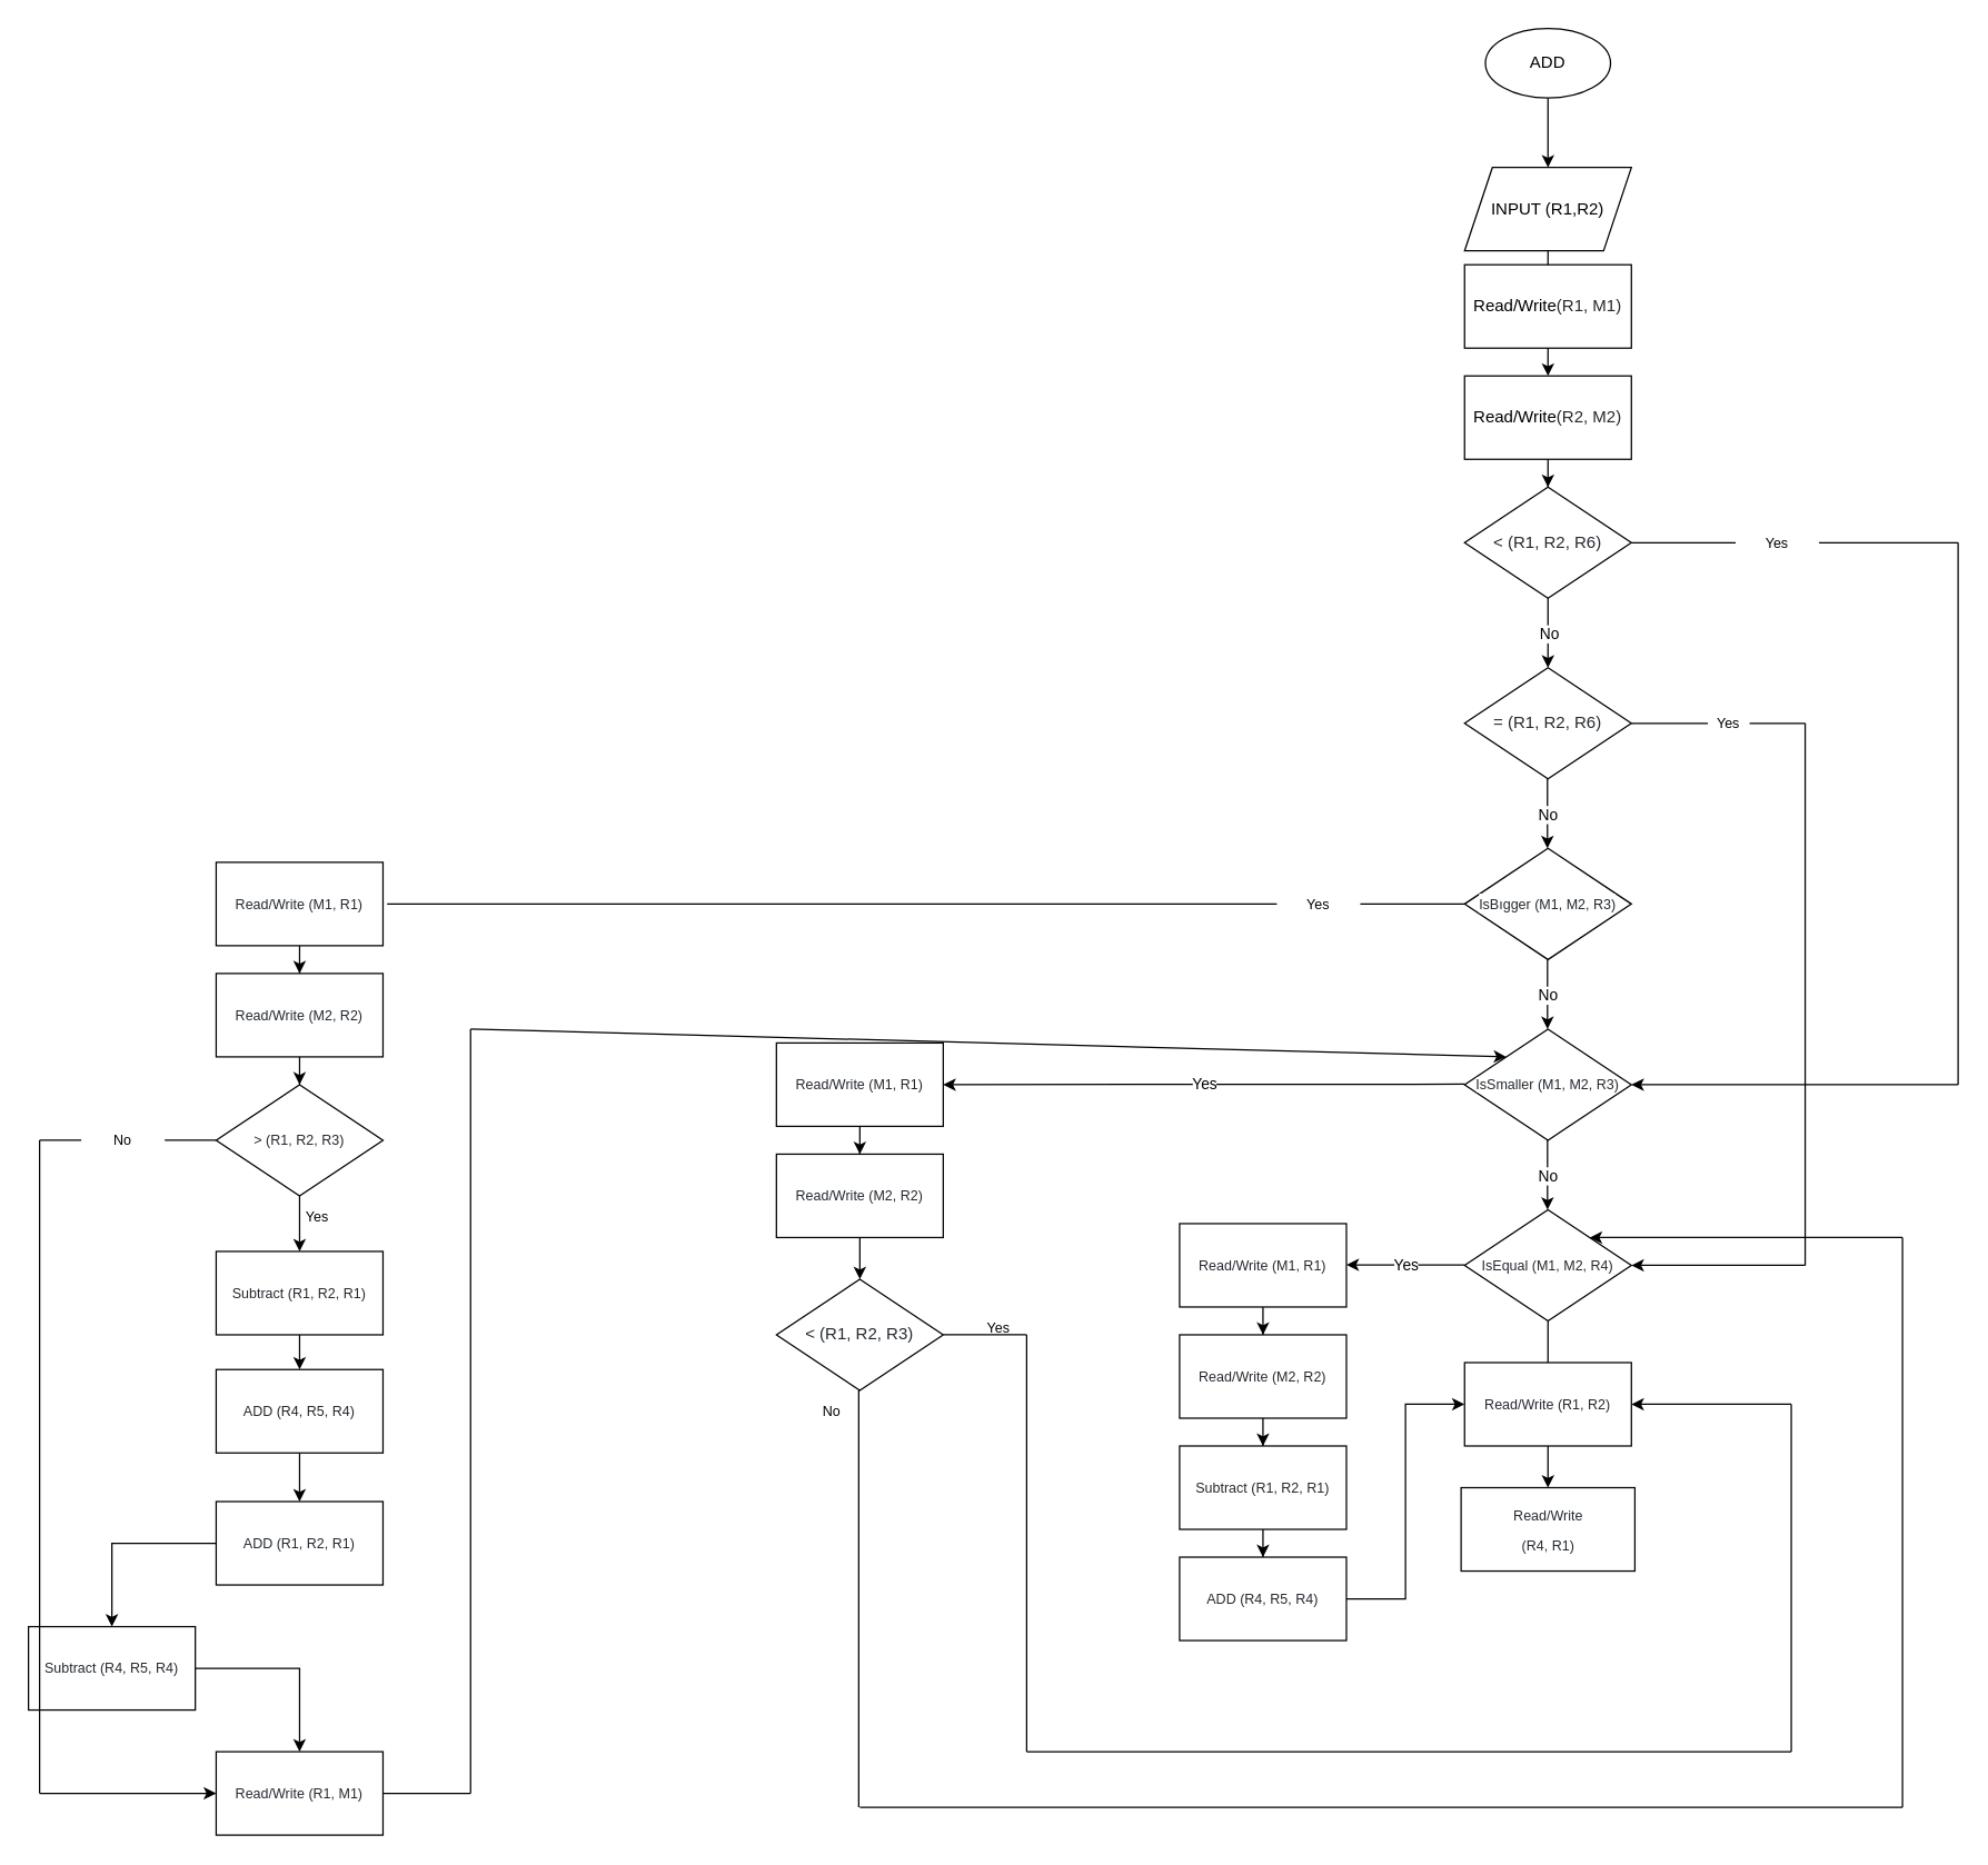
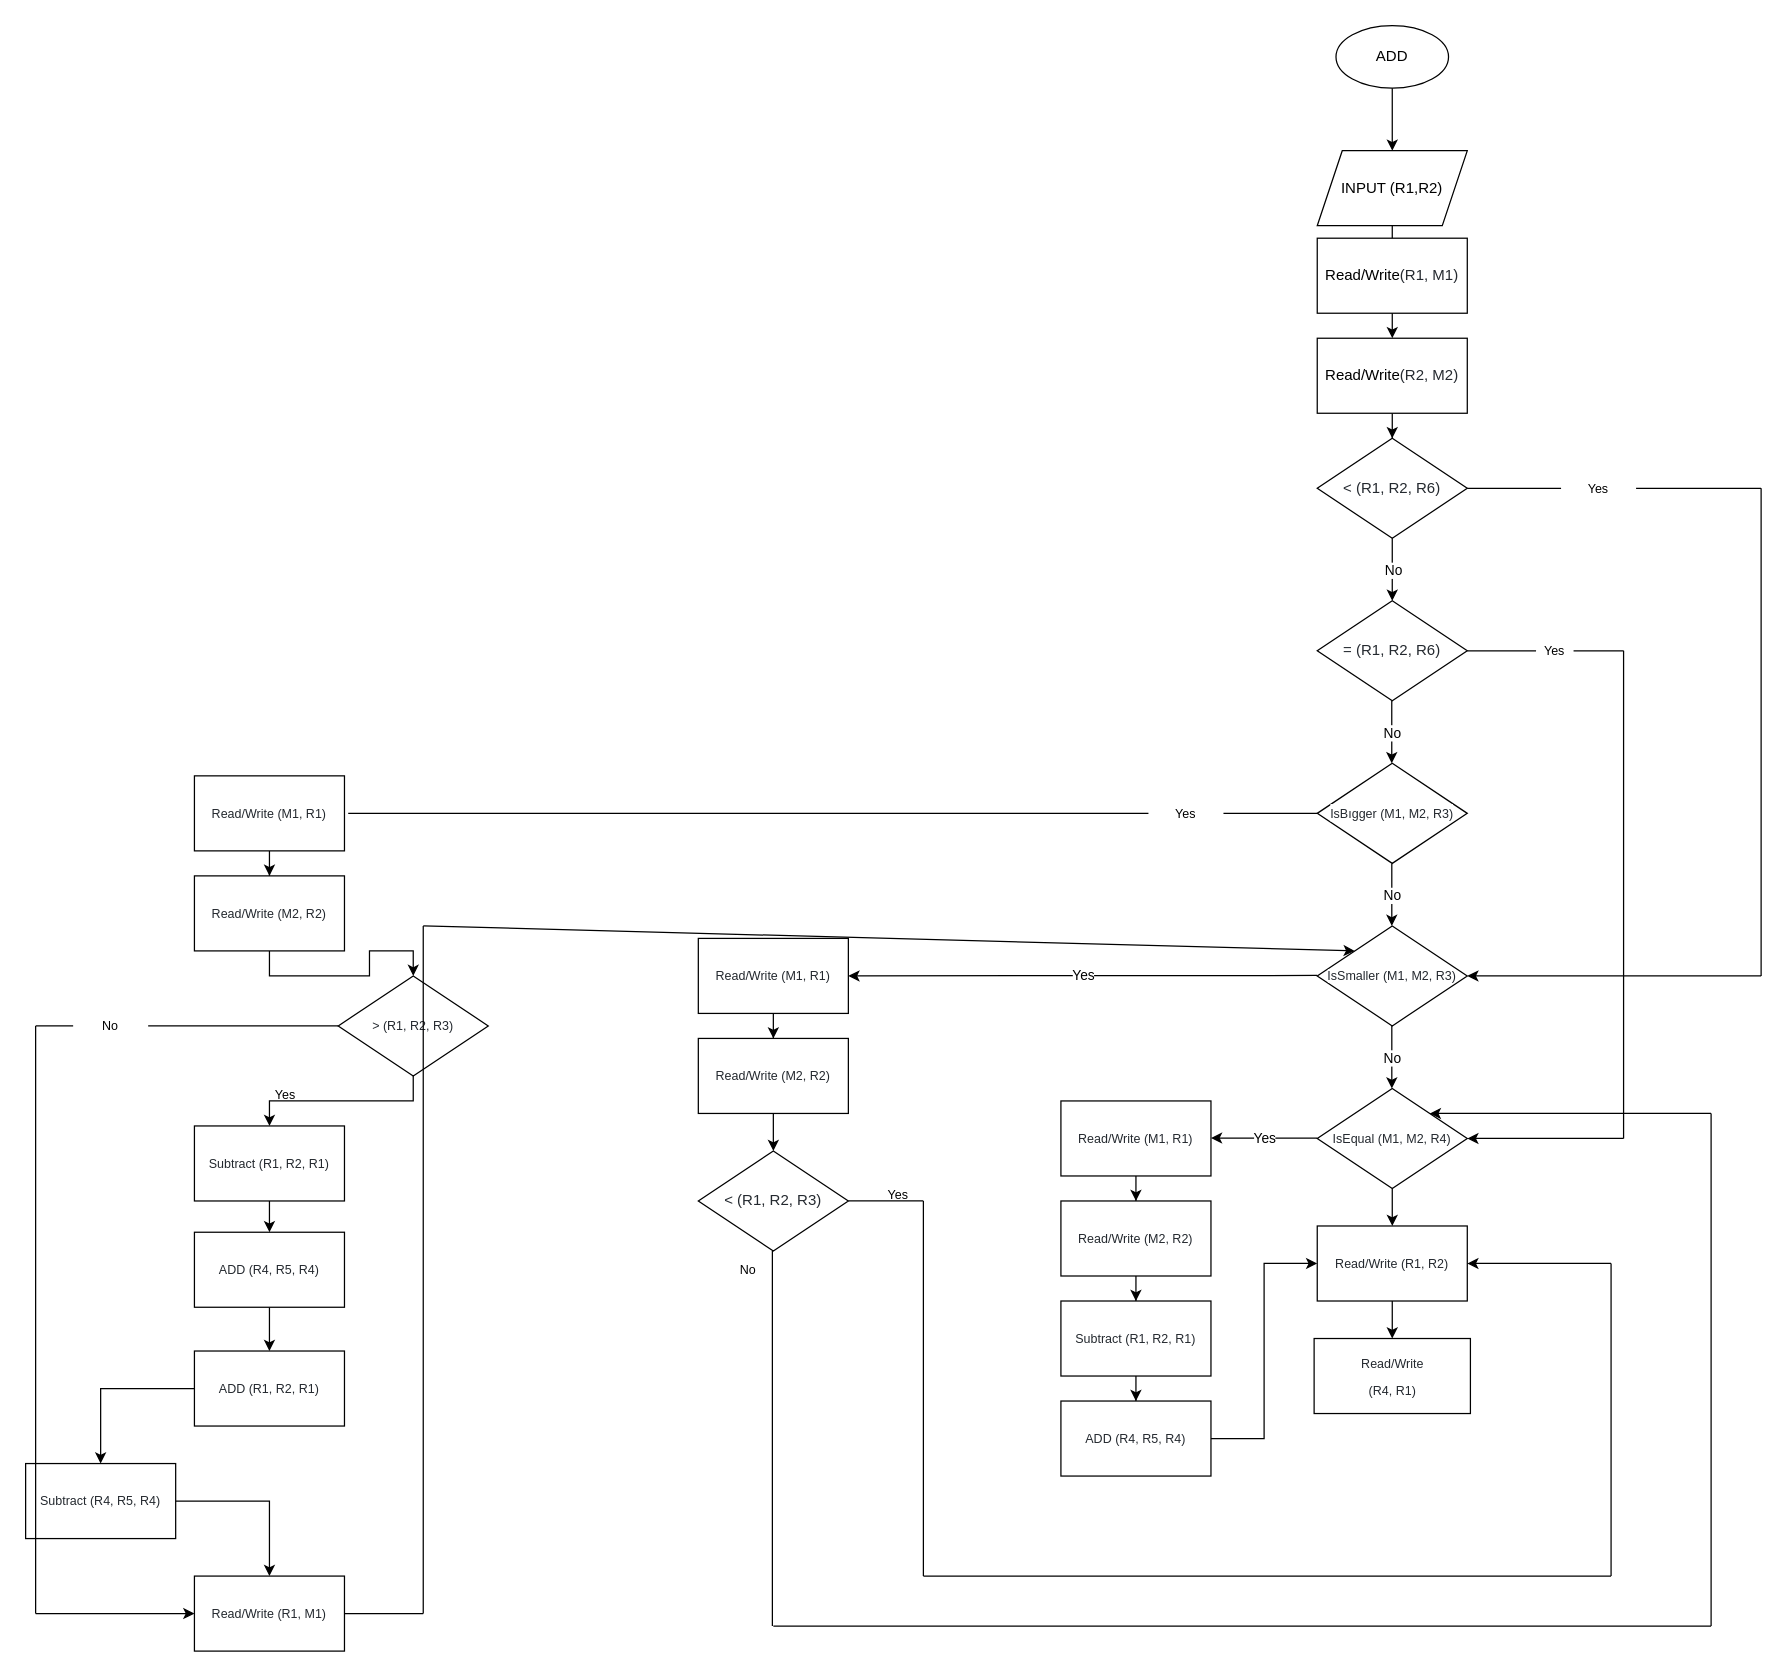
- <mxCell id="72" value="&lt;span style=&quot;color: rgb(36 , 41 , 47) ; font-family: , , &amp;#34;sf mono&amp;#34; , &amp;#34;menlo&amp;#34; , &amp;#34;consolas&amp;#34; , &amp;#34;liberation mono&amp;#34; , monospace ; background-color: rgb(255 , 255 , 255)&quot;&gt;&lt;font style=&quot;font-size: 10px&quot;&gt;&amp;gt; (R1, R2, R3)&lt;/font&gt;&lt;/span&gt;" style="rhombus;whiteSpace=wrap;html=1;fontSize=10;" vertex="1" parent="1"><mxGeometry x="155" y="780" width="120" height="80" as="geometry" /></mxCell>
+ <mxCell id="72" value="&lt;span style=&quot;color: rgb(36 , 41 , 47) ; font-family: , , &amp;#34;sf mono&amp;#34; , &amp;#34;menlo&amp;#34; , &amp;#34;consolas&amp;#34; , &amp;#34;liberation mono&amp;#34; , monospace ; background-color: rgb(255 , 255 , 255)&quot;&gt;&lt;font style=&quot;font-size: 10px&quot;&gt;&amp;gt; (R1, R2, R3)&lt;/font&gt;&lt;/span&gt;" style="rhombus;whiteSpace=wrap;html=1;fontSize=10;" vertex="1" parent="1"><mxGeometry x="270" y="780" width="120" height="80" as="geometry" /></mxCell>
- <mxCell id="19" value="" style="edgeStyle=orthogonalEdgeStyle;rounded=0;orthogonalLoop=1;jettySize=auto;html=1;fontSize=10;endArrow=none;" edge="1" parent="1" source="20" target="28"><mxGeometry relative="1" as="geometry" /></mxCell>
+ <mxCell id="19" value="" style="edgeStyle=orthogonalEdgeStyle;rounded=0;orthogonalLoop=1;jettySize=auto;html=1;fontSize=10;" edge="1" parent="1" source="20" target="28"><mxGeometry relative="1" as="geometry" /></mxCell>
